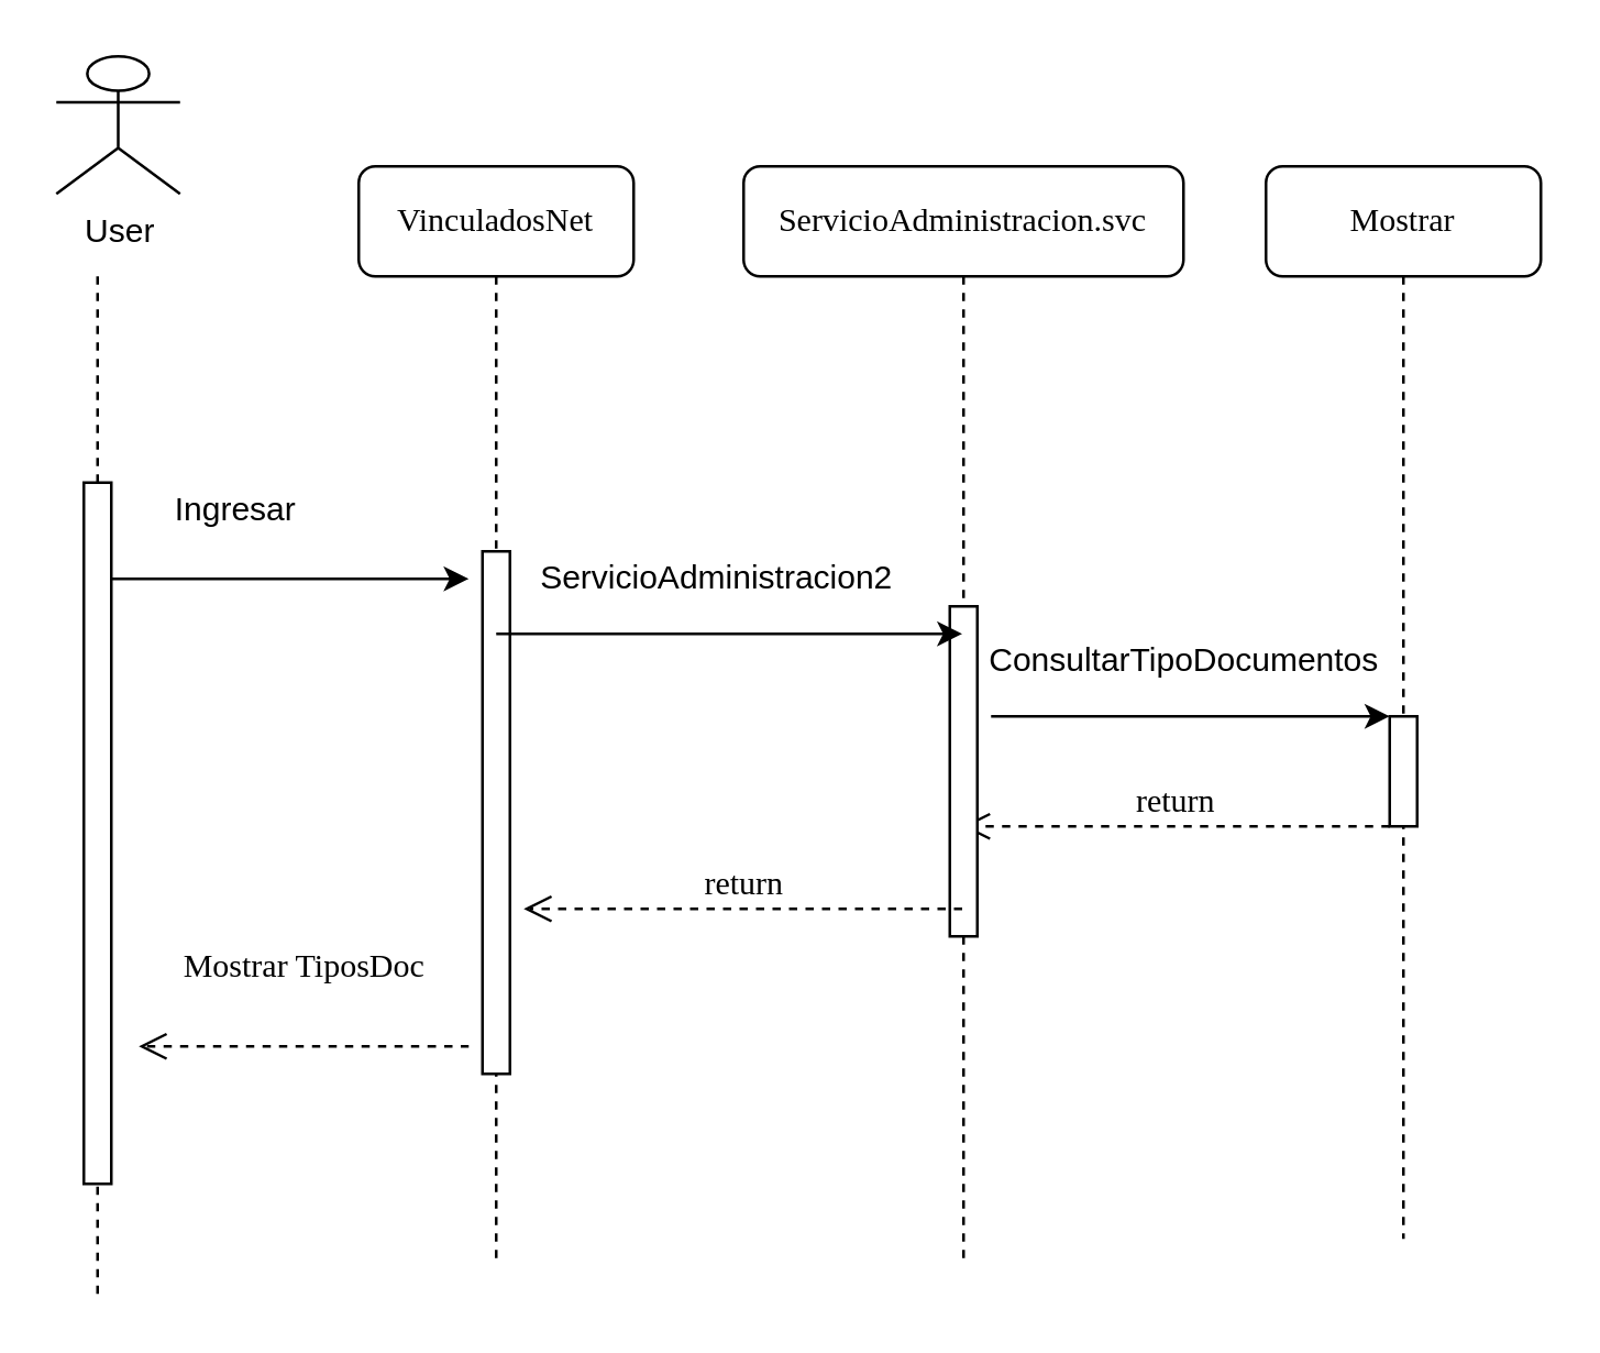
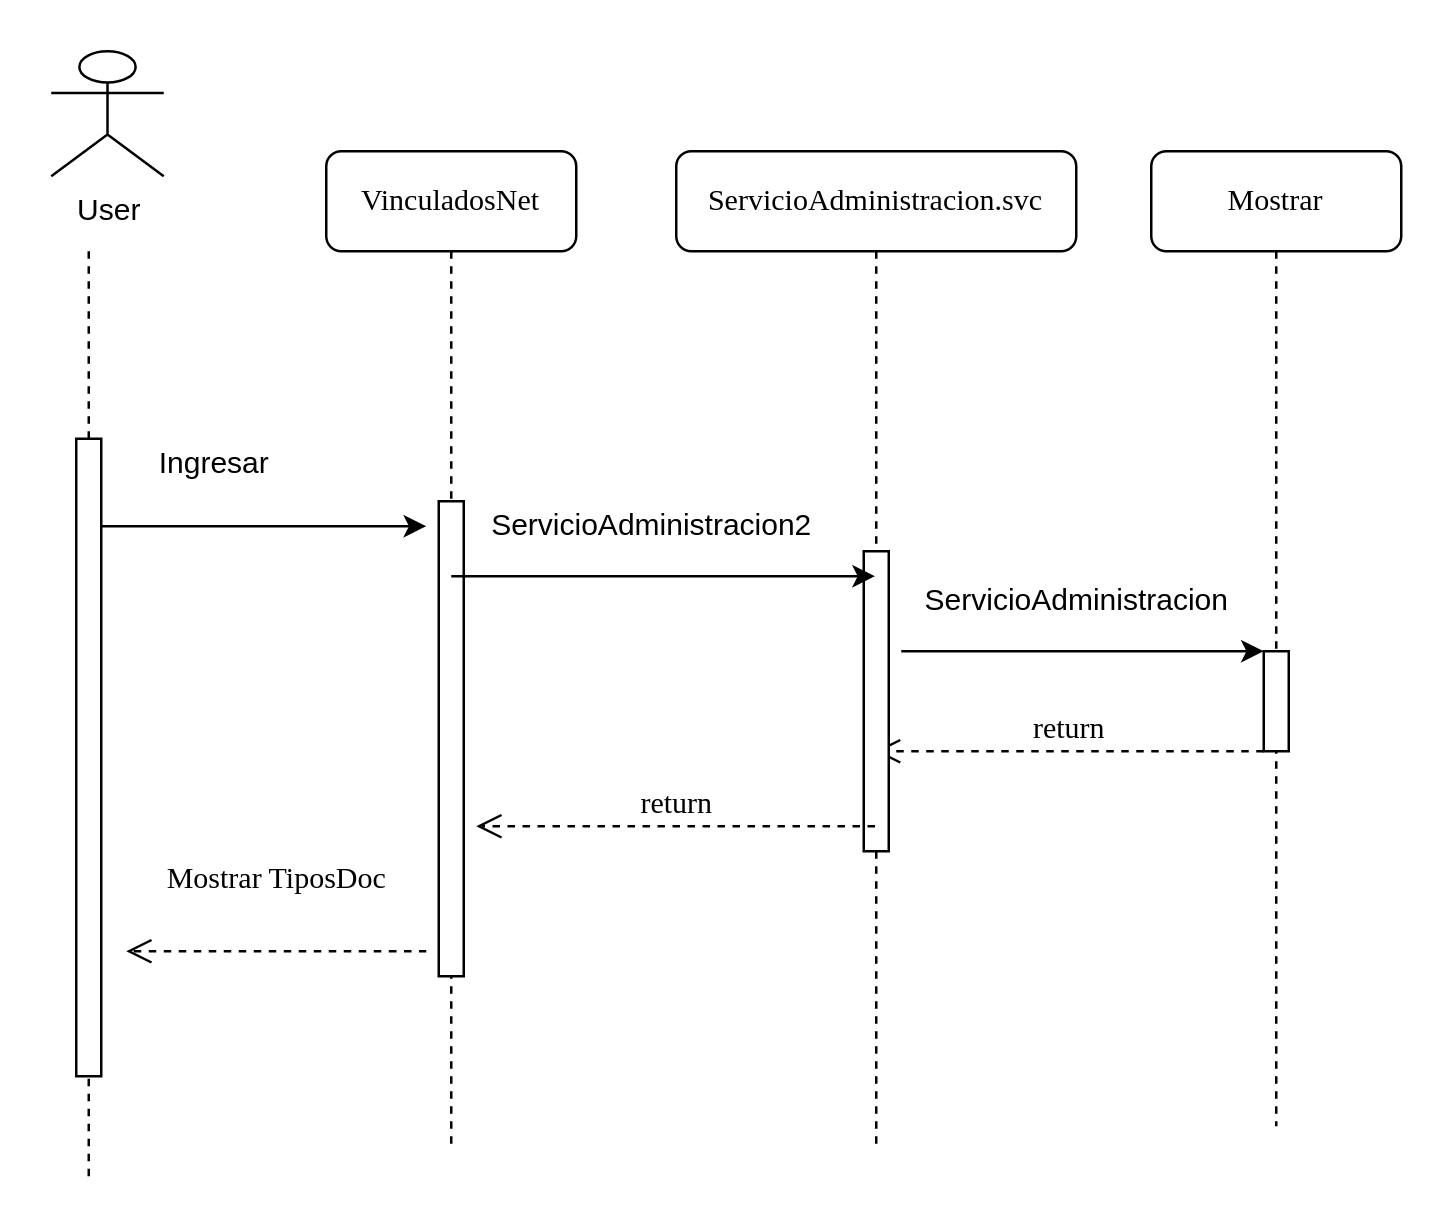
- <mxCell id="18" value="ConsultarTipoDocumentos" style="text;html=1;align=center;verticalAlign=middle;resizable=0;points=[];autosize=1;" vertex="1" parent="1"><mxGeometry x="350" y="230" width="160" height="20" as="geometry" /></mxCell>
+ <mxCell id="18" value="ServicioAdministracion" style="text;html=1;align=center;verticalAlign=middle;resizable=0;points=[];autosize=1;" vertex="1" parent="1"><mxGeometry x="350" y="230" width="160" height="20" as="geometry" /></mxCell>
